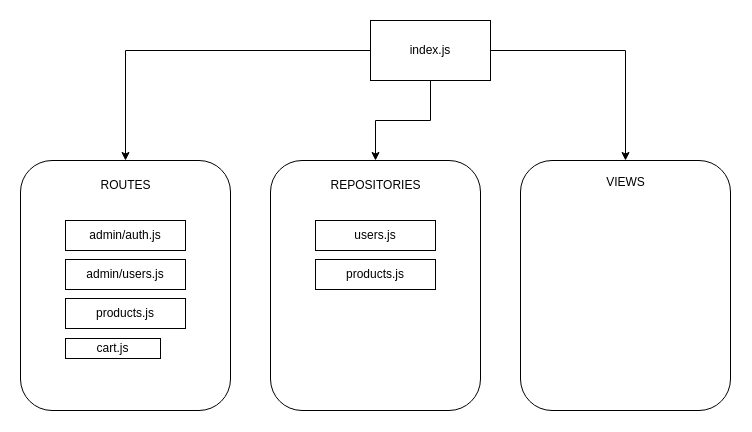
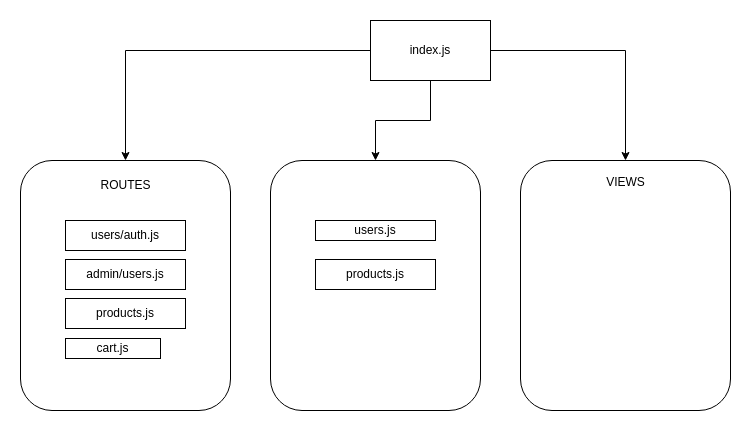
- <mxCell id="7" value="REPOSITORIES" style="text;html=1;align=center;verticalAlign=middle;resizable=0;points=[];autosize=1;strokeColor=none;fillColor=none;" vertex="1" parent="1"><mxGeometry x="320" y="170" width="110" height="30" as="geometry" /></mxCell>
- <mxCell id="12" value="admin/auth.js" style="rounded=0;whiteSpace=wrap;html=1;" vertex="1" parent="1"><mxGeometry x="65" y="220" width="120" height="30" as="geometry" /></mxCell>
+ <mxCell id="12" value="users/auth.js" style="rounded=0;whiteSpace=wrap;html=1;" vertex="1" parent="1"><mxGeometry x="65" y="220" width="120" height="30" as="geometry" /></mxCell>
- <mxCell id="16" value="users.js" style="rounded=0;whiteSpace=wrap;html=1;" vertex="1" parent="1"><mxGeometry x="315" y="220" width="120" height="30" as="geometry" /></mxCell>
+ <mxCell id="16" value="users.js" style="rounded=0;whiteSpace=wrap;html=1;" vertex="1" parent="1"><mxGeometry x="315" y="220" width="120" height="20" as="geometry" /></mxCell>
